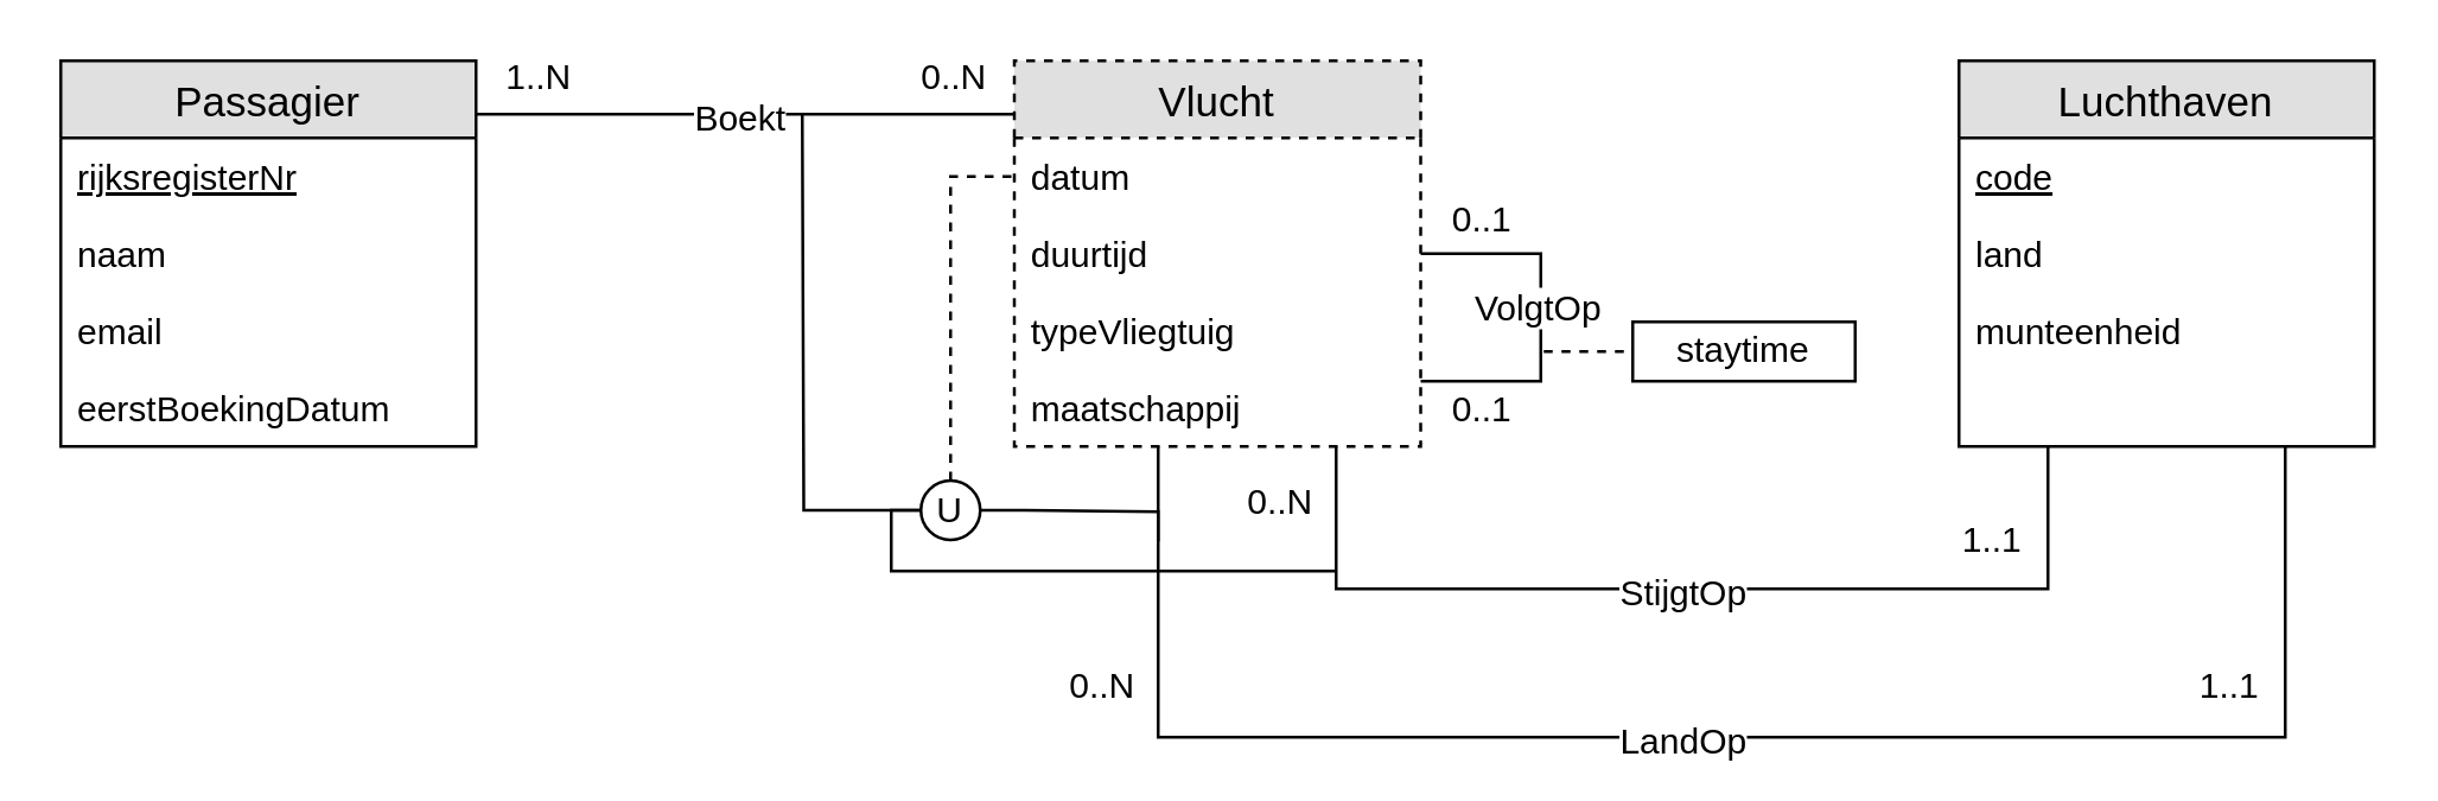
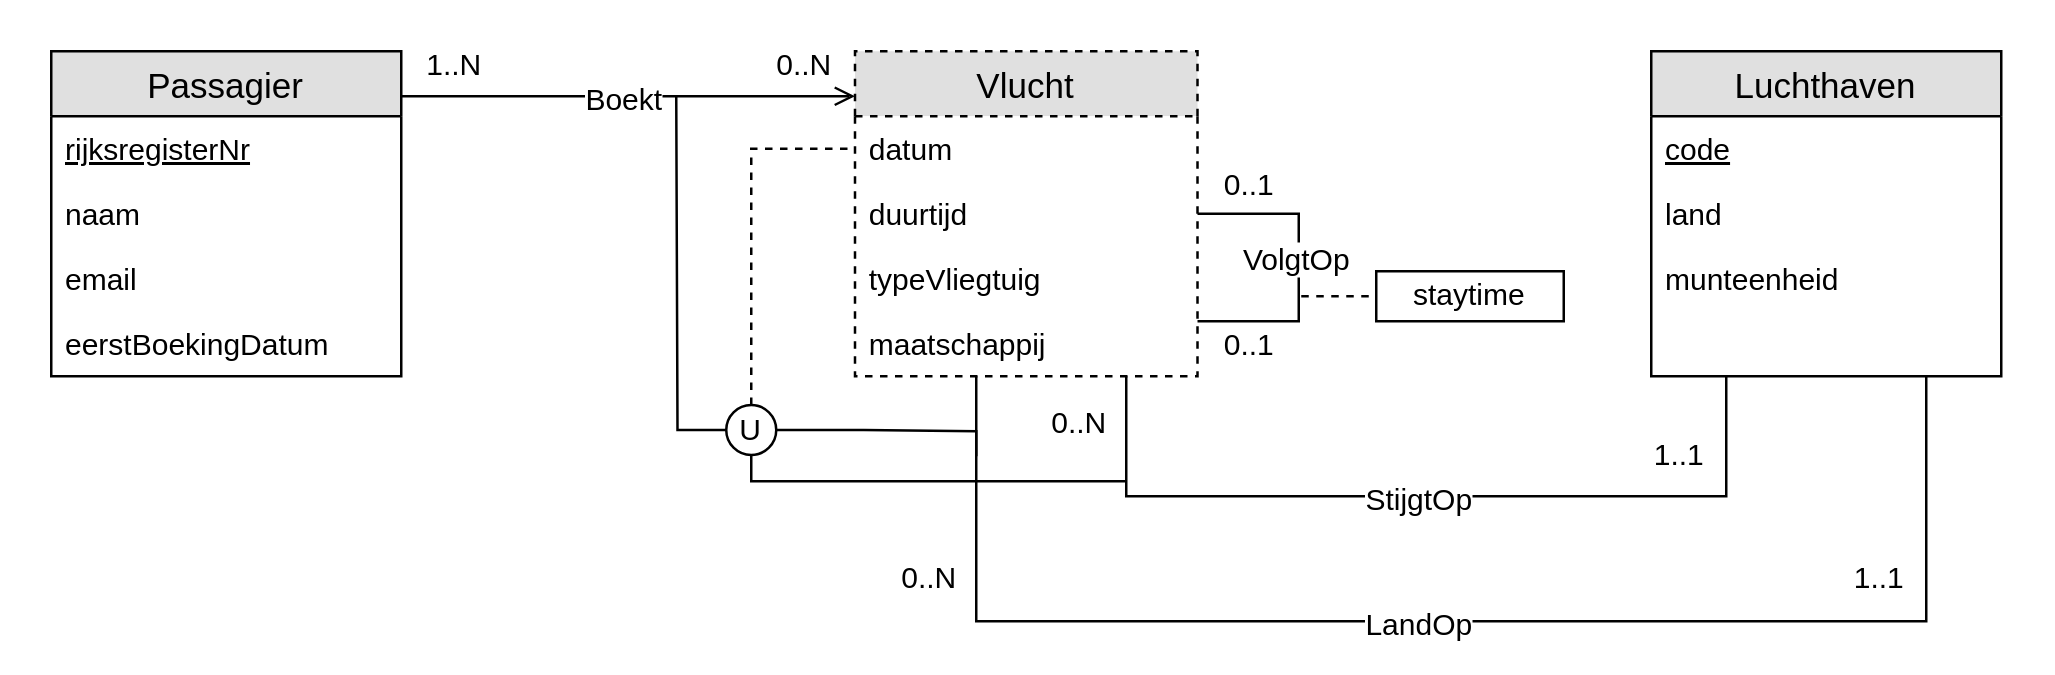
- <mxCell id="26" value="" style="edgeStyle=orthogonalEdgeStyle;fontSize=12;html=1;endArrow=none;jumpSize=6;strokeWidth=1;endFill=0;rounded=0;jumpStyle=none;" edge="1" parent="1" source="2" target="7"><mxGeometry width="100" height="100" relative="1" as="geometry"><mxPoint x="59.569" y="207.5" as="sourcePoint" /><mxPoint x="389.224" y="207.5" as="targetPoint" /><Array as="points"><mxPoint x="290" y="38" /><mxPoint x="290" y="38" /></Array></mxGeometry></mxCell>
+ <mxCell id="26" value="" style="edgeStyle=orthogonalEdgeStyle;fontSize=12;html=1;endArrow=open;jumpSize=6;strokeWidth=1;endFill=0;rounded=0;jumpStyle=none;" edge="1" parent="1" source="2" target="7"><mxGeometry width="100" height="100" relative="1" as="geometry"><mxPoint x="59.569" y="207.5" as="sourcePoint" /><mxPoint x="389.224" y="207.5" as="targetPoint" /><Array as="points"><mxPoint x="290" y="38" /><mxPoint x="290" y="38" /></Array></mxGeometry></mxCell>
- <mxCell id="34" value="U" style="ellipse;whiteSpace=wrap;html=1;aspect=fixed;" vertex="1" parent="1"><mxGeometry x="310" y="161.5" width="20" height="20" as="geometry" /></mxCell>
+ <mxCell id="34" value="U" style="ellipse;whiteSpace=wrap;html=1;aspect=fixed;" vertex="1" parent="1"><mxGeometry x="290" y="161.5" width="20" height="20" as="geometry" /></mxCell>
